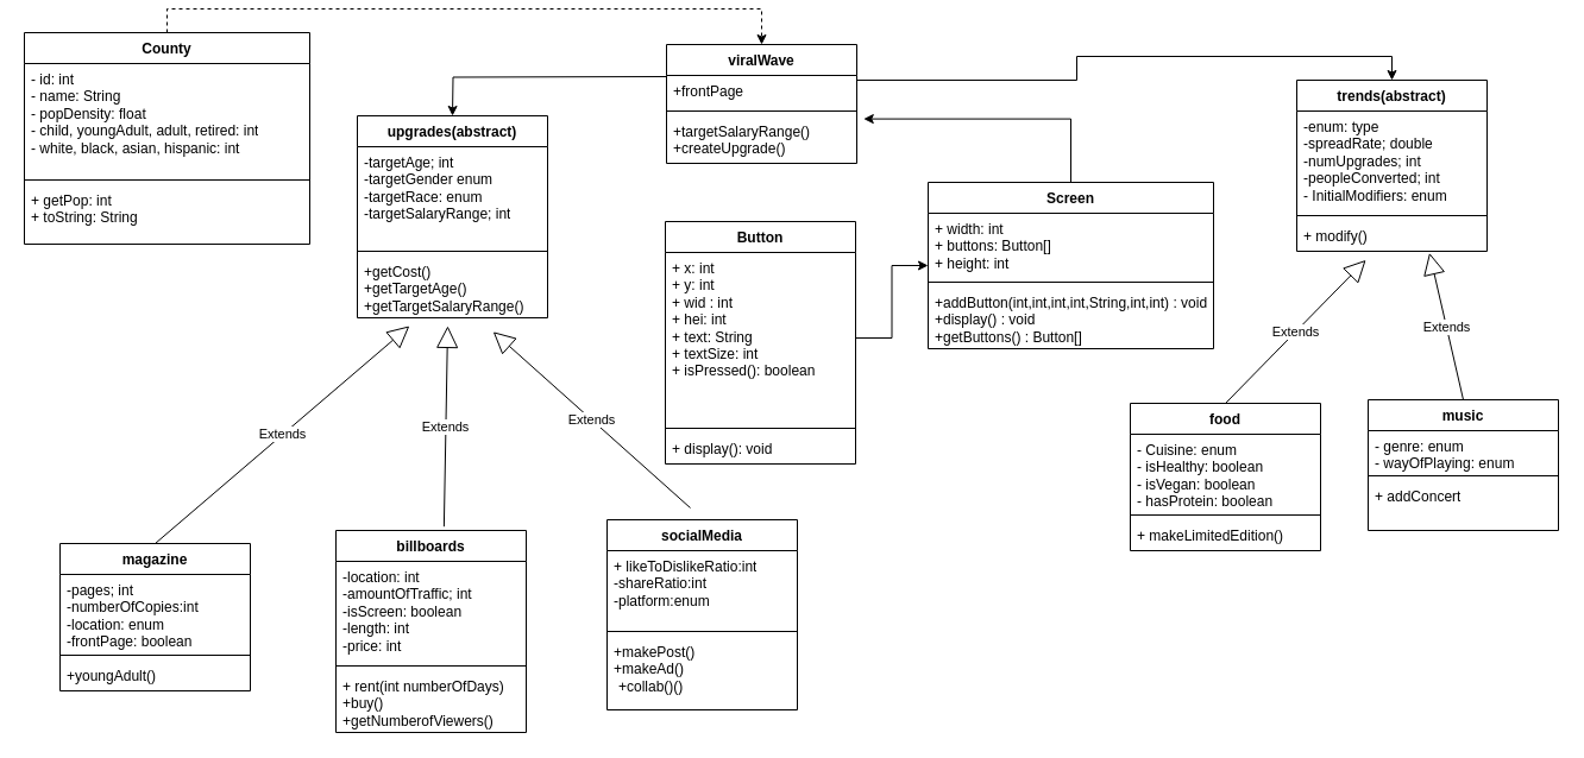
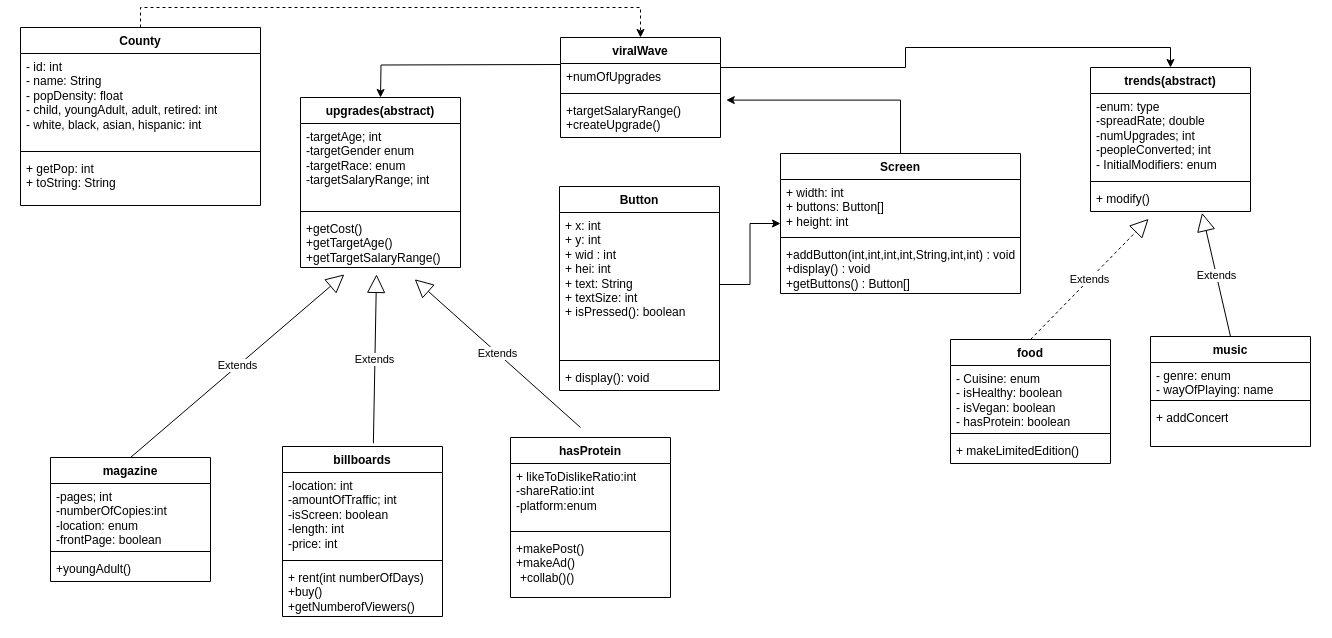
- <mxCell id="38" value="+frontPage" style="text;strokeColor=none;fillColor=none;align=left;verticalAlign=top;spacingLeft=4;spacingRight=4;overflow=hidden;rotatable=0;points=[[0,0.5],[1,0.5]];portConstraint=eastwest;whiteSpace=wrap;html=1;" parent="37" vertex="1"><mxGeometry y="26" width="160" height="26" as="geometry" /></mxCell>
+ <mxCell id="38" value="+numOfUpgrades" style="text;strokeColor=none;fillColor=none;align=left;verticalAlign=top;spacingLeft=4;spacingRight=4;overflow=hidden;rotatable=0;points=[[0,0.5],[1,0.5]];portConstraint=eastwest;whiteSpace=wrap;html=1;" parent="37" vertex="1"><mxGeometry y="26" width="160" height="26" as="geometry" /></mxCell>
- <mxCell id="6" value="Extends" style="endArrow=block;endSize=16;endFill=0;html=1;rounded=0;entryX=0.363;entryY=1.284;entryDx=0;entryDy=0;entryPerimeter=0;exitX=0.5;exitY=0;exitDx=0;exitDy=0;" parent="1" source="2" target="23" edge="1"><mxGeometry width="160" relative="1" as="geometry"><mxPoint x="950" y="240" as="sourcePoint" /><mxPoint x="1089.04" y="209.984" as="targetPoint" /></mxGeometry></mxCell>
+ <mxCell id="6" value="Extends" style="endArrow=block;endSize=16;endFill=0;html=1;rounded=0;entryX=0.363;entryY=1.284;entryDx=0;entryDy=0;entryPerimeter=0;exitX=0.5;exitY=0;exitDx=0;exitDy=0;dashed=1;" parent="1" source="2" target="23" edge="1"><mxGeometry width="160" relative="1" as="geometry"><mxPoint x="950" y="240" as="sourcePoint" /><mxPoint x="1089.04" y="209.984" as="targetPoint" /></mxGeometry></mxCell>
- <mxCell id="8" value="- genre: enum&lt;div&gt;- wayOfPlaying: enum&lt;/div&gt;" style="text;strokeColor=none;fillColor=none;align=left;verticalAlign=top;spacingLeft=4;spacingRight=4;overflow=hidden;rotatable=0;points=[[0,0.5],[1,0.5]];portConstraint=eastwest;whiteSpace=wrap;html=1;" parent="7" vertex="1"><mxGeometry y="26" width="160" height="34" as="geometry" /></mxCell>
+ <mxCell id="8" value="- genre: enum&lt;div&gt;- wayOfPlaying: name&lt;/div&gt;" style="text;strokeColor=none;fillColor=none;align=left;verticalAlign=top;spacingLeft=4;spacingRight=4;overflow=hidden;rotatable=0;points=[[0,0.5],[1,0.5]];portConstraint=eastwest;whiteSpace=wrap;html=1;" parent="7" vertex="1"><mxGeometry y="26" width="160" height="34" as="geometry" /></mxCell>
- <mxCell id="16" value="socialMedia" style="swimlane;fontStyle=1;align=center;verticalAlign=top;childLayout=stackLayout;horizontal=1;startSize=26;horizontalStack=0;resizeParent=1;resizeParentMax=0;resizeLast=0;collapsible=1;marginBottom=0;whiteSpace=wrap;html=1;" parent="1" vertex="1"><mxGeometry x="510" y="430" width="160" height="160" as="geometry" /></mxCell>
+ <mxCell id="16" value="hasProtein" style="swimlane;fontStyle=1;align=center;verticalAlign=top;childLayout=stackLayout;horizontal=1;startSize=26;horizontalStack=0;resizeParent=1;resizeParentMax=0;resizeLast=0;collapsible=1;marginBottom=0;whiteSpace=wrap;html=1;" parent="1" vertex="1"><mxGeometry x="510" y="430" width="160" height="160" as="geometry" /></mxCell>
